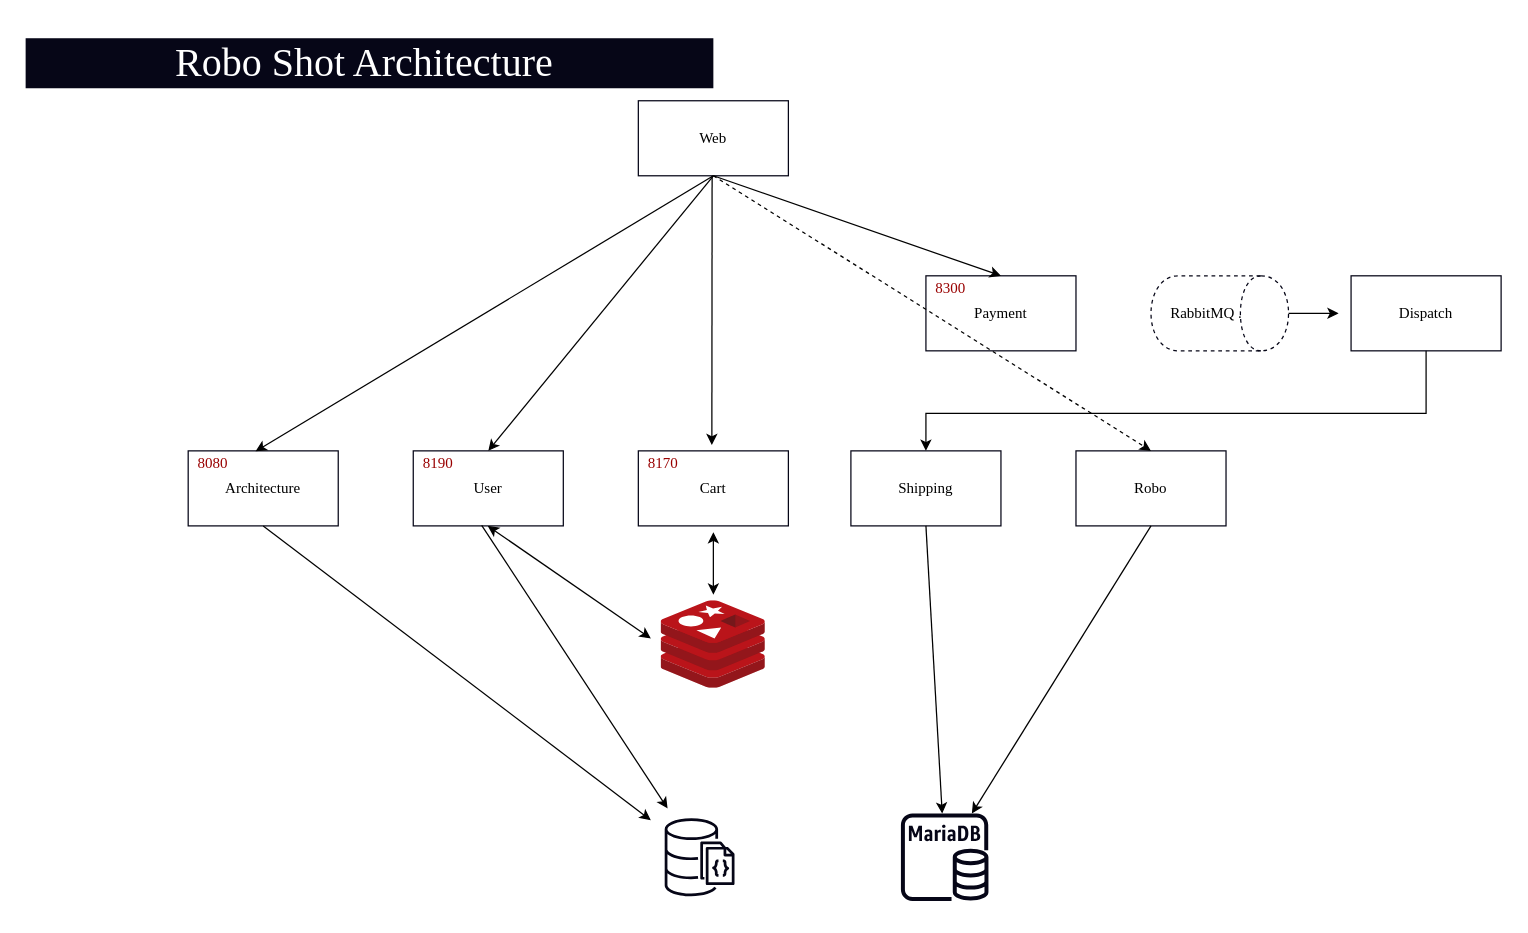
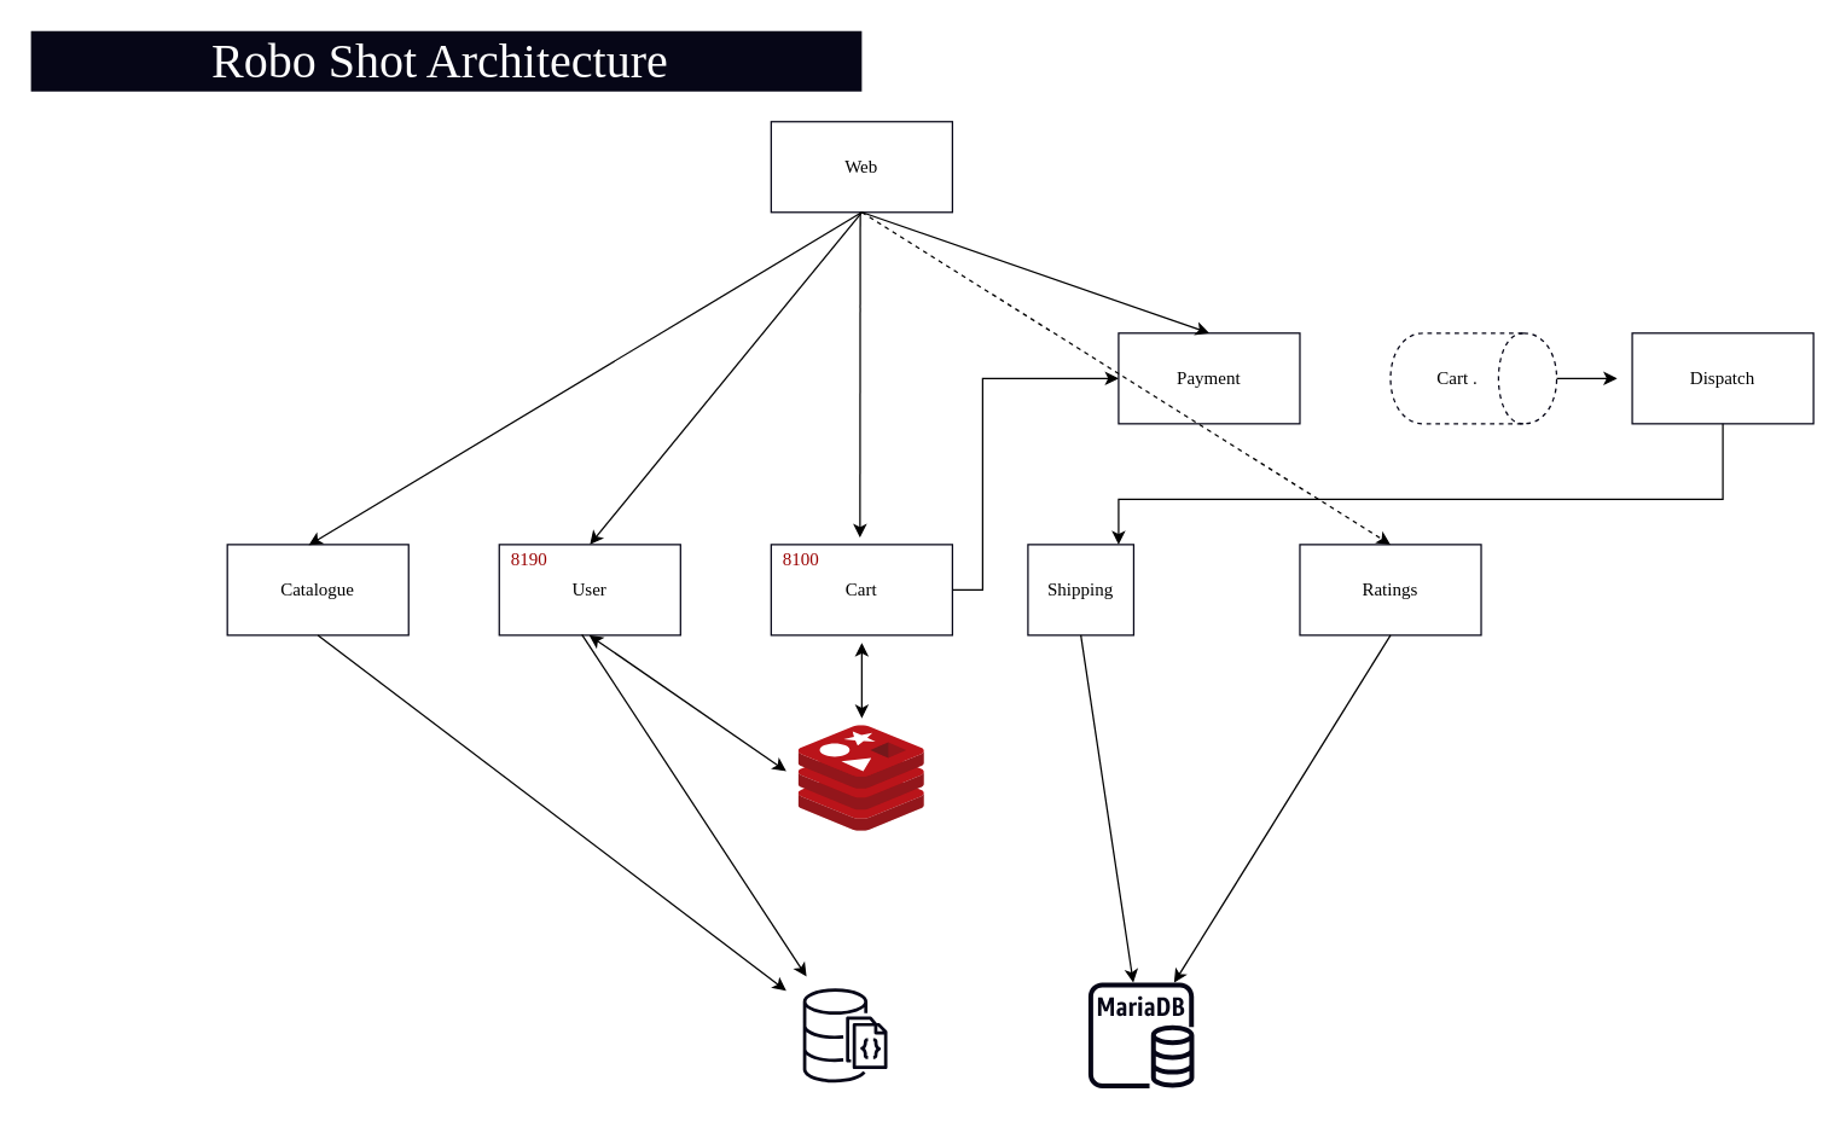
- <mxCell id="28" value="&lt;font face=&quot;Consolas&quot; style=&quot;font-size: 32px&quot; color=&quot;#ffffff&quot;&gt;Robo Shot Architecture&amp;nbsp;&lt;/font&gt;" style="text;html=1;strokeColor=none;fillColor=#060617;align=center;verticalAlign=middle;whiteSpace=wrap;rounded=0;dashed=1;gradientColor=none;" parent="1" vertex="1"><mxGeometry x="20" y="30" width="550" height="40" as="geometry" /></mxCell>
+ <mxCell id="28" value="&lt;font face=&quot;Consolas&quot; style=&quot;font-size: 32px&quot; color=&quot;#ffffff&quot;&gt;Robo Shot Architecture&amp;nbsp;&lt;/font&gt;" style="text;html=1;strokeColor=none;fillColor=#060617;align=center;verticalAlign=middle;whiteSpace=wrap;rounded=0;dashed=1;gradientColor=none;" parent="1" vertex="1"><mxGeometry x="20" y="20" width="550" height="40" as="geometry" /></mxCell>
- <mxCell id="32" value="&lt;font face=&quot;Chalkboard&quot; color=&quot;#990000&quot;&gt;8300&lt;/font&gt;" style="text;html=1;strokeColor=none;fillColor=none;align=center;verticalAlign=middle;whiteSpace=wrap;rounded=0;" vertex="1" parent="1"><mxGeometry x="740" y="220" width="40" height="20" as="geometry" /></mxCell>
- <mxCell id="22" value="&lt;font face=&quot;Consolas&quot;&gt;RabbitMQ .&amp;nbsp;&lt;/font&gt;" style="shape=cylinder;whiteSpace=wrap;html=1;boundedLbl=1;backgroundOutline=1;strokeColor=#060617;fillColor=none;gradientColor=none;direction=south;dashed=1;" parent="1" vertex="1"><mxGeometry x="920" y="220" width="110" height="60" as="geometry" /></mxCell>
+ <mxCell id="22" value="&lt;font face=&quot;Consolas&quot;&gt;Cart .&amp;nbsp;&lt;/font&gt;" style="shape=cylinder;whiteSpace=wrap;html=1;boundedLbl=1;backgroundOutline=1;strokeColor=#060617;fillColor=none;gradientColor=none;direction=south;dashed=1;" parent="1" vertex="1"><mxGeometry x="920" y="220" width="110" height="60" as="geometry" /></mxCell>
+ <mxCell id="6" style="edgeStyle=orthogonalEdgeStyle;rounded=0;orthogonalLoop=1;jettySize=auto;html=1;entryX=0;entryY=0.5;entryDx=0;entryDy=0;" parent="1" source="7" target="9" edge="1"><mxGeometry relative="1" as="geometry"><Array as="points"><mxPoint x="650" y="390" /><mxPoint x="650" y="250" /></Array></mxGeometry></mxCell>
- <mxCell id="29" value="&lt;font face=&quot;Chalkboard&quot; color=&quot;#990000&quot;&gt;8080&lt;/font&gt;" style="text;html=1;strokeColor=none;fillColor=none;align=center;verticalAlign=middle;whiteSpace=wrap;rounded=0;" vertex="1" parent="1"><mxGeometry x="150" y="360" width="40" height="20" as="geometry" /></mxCell>
- <mxCell id="31" value="&lt;font face=&quot;Chalkboard&quot; color=&quot;#990000&quot;&gt;8170&lt;/font&gt;" style="text;html=1;strokeColor=none;fillColor=none;align=center;verticalAlign=middle;whiteSpace=wrap;rounded=0;" vertex="1" parent="1"><mxGeometry x="510" y="360" width="40" height="20" as="geometry" /></mxCell>
+ <mxCell id="31" value="&lt;font face=&quot;Chalkboard&quot; color=&quot;#990000&quot;&gt;8100&lt;/font&gt;" style="text;html=1;strokeColor=none;fillColor=none;align=center;verticalAlign=middle;whiteSpace=wrap;rounded=0;" vertex="1" parent="1"><mxGeometry x="510" y="360" width="40" height="20" as="geometry" /></mxCell>
- <mxCell id="4" value="&lt;font face=&quot;Consolas&quot;&gt;Architecture&lt;/font&gt;" style="rounded=0;whiteSpace=wrap;html=1;strokeColor=#060617;fillColor=none;gradientColor=none;" parent="1" vertex="1"><mxGeometry x="150" y="360" width="120" height="60" as="geometry" /></mxCell>
+ <mxCell id="4" value="&lt;font face=&quot;Consolas&quot;&gt;Catalogue&lt;/font&gt;" style="rounded=0;whiteSpace=wrap;html=1;strokeColor=#060617;fillColor=none;gradientColor=none;" parent="1" vertex="1"><mxGeometry x="150" y="360" width="120" height="60" as="geometry" /></mxCell>
- <mxCell id="8" value="&lt;font face=&quot;Consolas&quot;&gt;Shipping&lt;/font&gt;" style="rounded=0;whiteSpace=wrap;html=1;strokeColor=#060617;fillColor=none;gradientColor=none;" parent="1" vertex="1"><mxGeometry x="680" y="360" width="120" height="60" as="geometry" /></mxCell>
+ <mxCell id="8" value="&lt;font face=&quot;Consolas&quot;&gt;Shipping&lt;/font&gt;" style="rounded=0;whiteSpace=wrap;html=1;strokeColor=#060617;fillColor=none;gradientColor=none;" parent="1" vertex="1"><mxGeometry x="680" y="360" width="70" height="60" as="geometry" /></mxCell>
- <mxCell id="13" value="&lt;font face=&quot;Consolas&quot;&gt;Robo&lt;/font&gt;" style="rounded=0;whiteSpace=wrap;html=1;strokeColor=#060617;fillColor=none;gradientColor=none;" parent="1" vertex="1"><mxGeometry x="860" y="360" width="120" height="60" as="geometry" /></mxCell>
+ <mxCell id="13" value="&lt;font face=&quot;Consolas&quot;&gt;Ratings&lt;/font&gt;" style="rounded=0;whiteSpace=wrap;html=1;strokeColor=#060617;fillColor=none;gradientColor=none;" parent="1" vertex="1"><mxGeometry x="860" y="360" width="120" height="60" as="geometry" /></mxCell>
